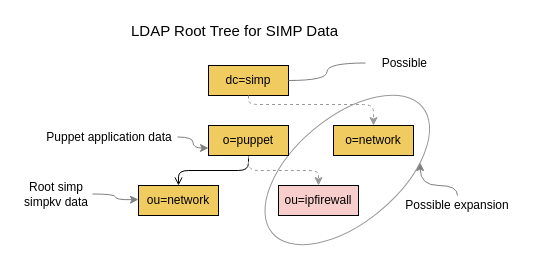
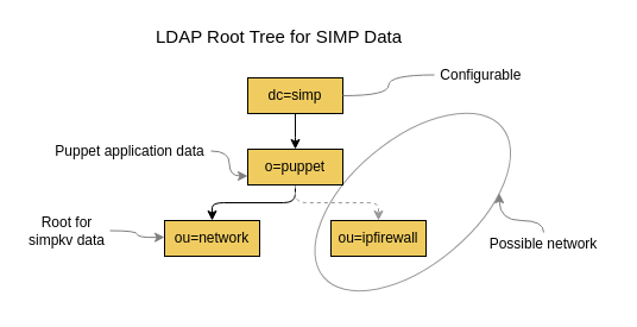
- <mxCell id="11" value="Possible&amp;nbsp;" style="text;html=1;strokeColor=none;fillColor=none;align=center;verticalAlign=middle;whiteSpace=wrap;rounded=0;autosize=1;" parent="1" vertex="1"><mxGeometry x="365" y="53" width="82" height="19" as="geometry" /></mxCell>
+ <mxCell id="11" value="Configurable&amp;nbsp;" style="text;html=1;strokeColor=none;fillColor=none;align=center;verticalAlign=middle;whiteSpace=wrap;rounded=0;autosize=1;" parent="1" vertex="1"><mxGeometry x="365" y="53" width="82" height="19" as="geometry" /></mxCell>
- <mxCell id="19" value="" style="endArrow=classic;html=1;dashed=1;strokeColor=#999999;exitX=0.5;exitY=1;exitDx=0;exitDy=0;edgeStyle=elbowEdgeStyle;elbow=vertical;entryX=0.5;entryY=0;entryDx=0;entryDy=0;" edge="1" parent="1" source="8" target="20"><mxGeometry width="50" height="50" relative="1" as="geometry"><mxPoint x="432" y="323" as="sourcePoint" /><mxPoint x="453" y="101" as="targetPoint" /><Array as="points"><mxPoint x="350" y="104" /></Array></mxGeometry></mxCell>
+ <mxCell id="3" style="edgeStyle=orthogonalEdgeStyle;rounded=0;orthogonalLoop=1;jettySize=auto;html=1;exitDx=0;exitDy=0;noEdgeStyle=1;orthogonal=1;" parent="1" source="8" target="9" edge="1"><mxGeometry x="246.005" y="63" as="geometry"><Array as="points"><mxPoint x="248.005" y="85" /><mxPoint x="248.005" y="115" /></Array></mxGeometry></mxCell>
- <mxCell id="13" value="Puppet application data" style="text;html=1;strokeColor=none;fillColor=none;align=center;verticalAlign=middle;whiteSpace=wrap;rounded=0;autosize=1;" parent="1" vertex="1"><mxGeometry x="41" y="127" width="136" height="19" as="geometry" /></mxCell>
+ <mxCell id="13" value="Puppet application data" style="text;html=1;strokeColor=none;fillColor=none;align=center;verticalAlign=middle;whiteSpace=wrap;rounded=0;autosize=1;" parent="1" vertex="1"><mxGeometry x="41" y="117" width="136" height="19" as="geometry" /></mxCell>
- <mxCell id="20" value="o=network" style="whiteSpace=wrap;html=1;fillColor=#F0CC60;" vertex="1" parent="1"><mxGeometry x="332.995" y="125" width="80" height="30" as="geometry" /></mxCell>
- <mxCell id="5" style="edgeStyle=elbowEdgeStyle;orthogonalLoop=1;jettySize=auto;html=1;exitDx=0;exitDy=0;entryDx=0;entryDy=0;orthogonal=1;rounded=1;entryX=0.5;entryY=0;exitX=0.5;exitY=1;elbow=vertical;endArrow=open;" parent="1" source="9" target="4" edge="1"><mxGeometry as="geometry" /></mxCell>
+ <mxCell id="5" style="edgeStyle=elbowEdgeStyle;orthogonalLoop=1;jettySize=auto;html=1;exitDx=0;exitDy=0;entryDx=0;entryDy=0;orthogonal=1;rounded=1;entryX=0.5;entryY=0;exitX=0.5;exitY=1;elbow=vertical;" parent="1" source="9" target="4" edge="1"><mxGeometry as="geometry" /></mxCell>
- <mxCell id="14" value="Root simp simpkv data" style="text;html=1;strokeColor=none;fillColor=none;align=center;verticalAlign=middle;whiteSpace=wrap;rounded=0;autosize=1;" parent="1" vertex="1"><mxGeometry x="20" y="174" width="72" height="39" as="geometry" /></mxCell>
+ <mxCell id="14" value="Root for simpkv data" style="text;html=1;strokeColor=none;fillColor=none;align=center;verticalAlign=middle;whiteSpace=wrap;rounded=0;autosize=1;" parent="1" vertex="1"><mxGeometry x="20" y="174" width="72" height="39" as="geometry" /></mxCell>
- <mxCell id="6" value="ou=ipfirewall" style="whiteSpace=wrap;html=1;fillColor=#f8cecc;" parent="1" vertex="1"><mxGeometry x="278.005" y="185" width="80" height="30" as="geometry" /></mxCell>
+ <mxCell id="6" value="ou=ipfirewall" style="whiteSpace=wrap;html=1;fillColor=#F0CC60;" parent="1" vertex="1"><mxGeometry x="278.005" y="185" width="80" height="30" as="geometry" /></mxCell>
- <mxCell id="17" value="&lt;div align=&quot;left&quot;&gt;Possible expansion&lt;br&gt;&lt;/div&gt;" style="text;html=1;strokeColor=none;fillColor=none;align=center;verticalAlign=middle;whiteSpace=wrap;rounded=0;autosize=1;" parent="1" vertex="1"><mxGeometry x="400" y="195" width="114" height="19" as="geometry" /></mxCell>
+ <mxCell id="17" value="&lt;div align=&quot;left&quot;&gt;Possible network&lt;br&gt;&lt;/div&gt;" style="text;html=1;strokeColor=none;fillColor=none;align=center;verticalAlign=middle;whiteSpace=wrap;rounded=0;autosize=1;" parent="1" vertex="1"><mxGeometry x="400" y="195" width="114" height="19" as="geometry" /></mxCell>
